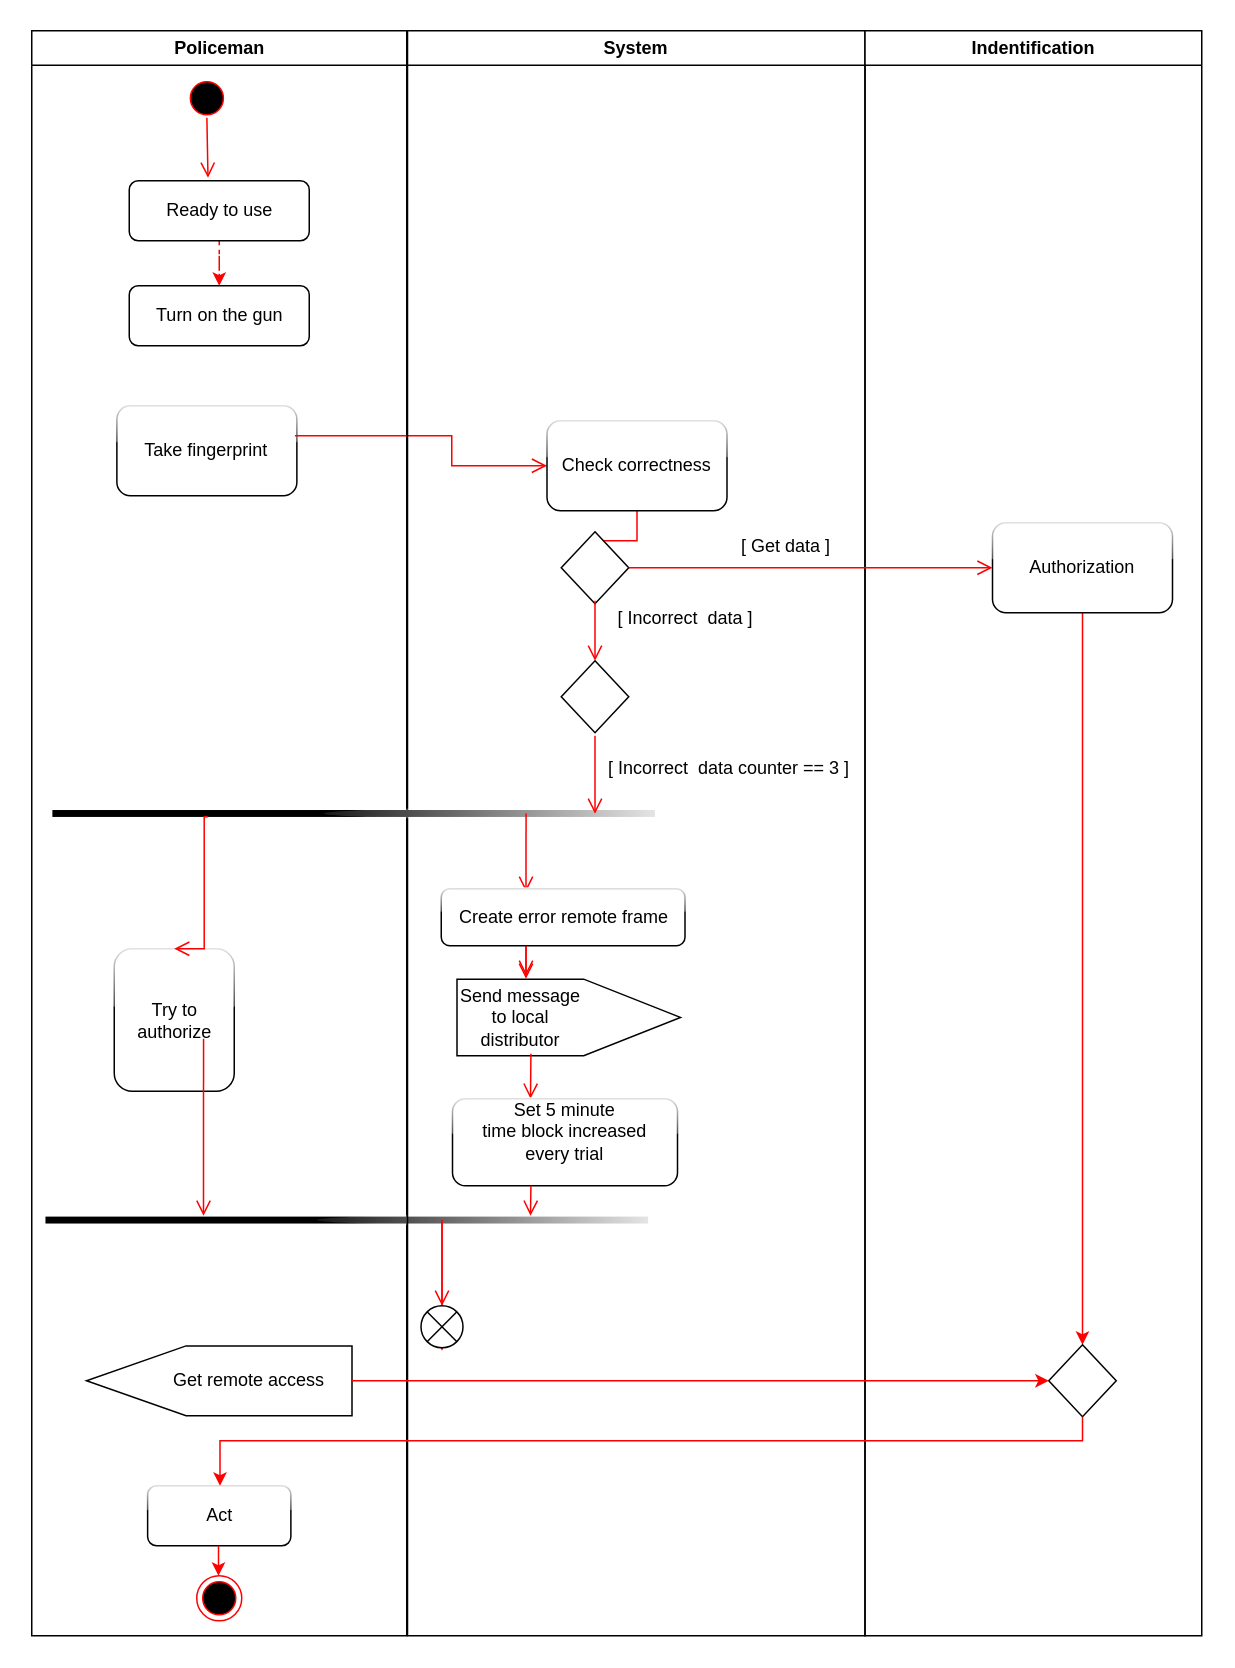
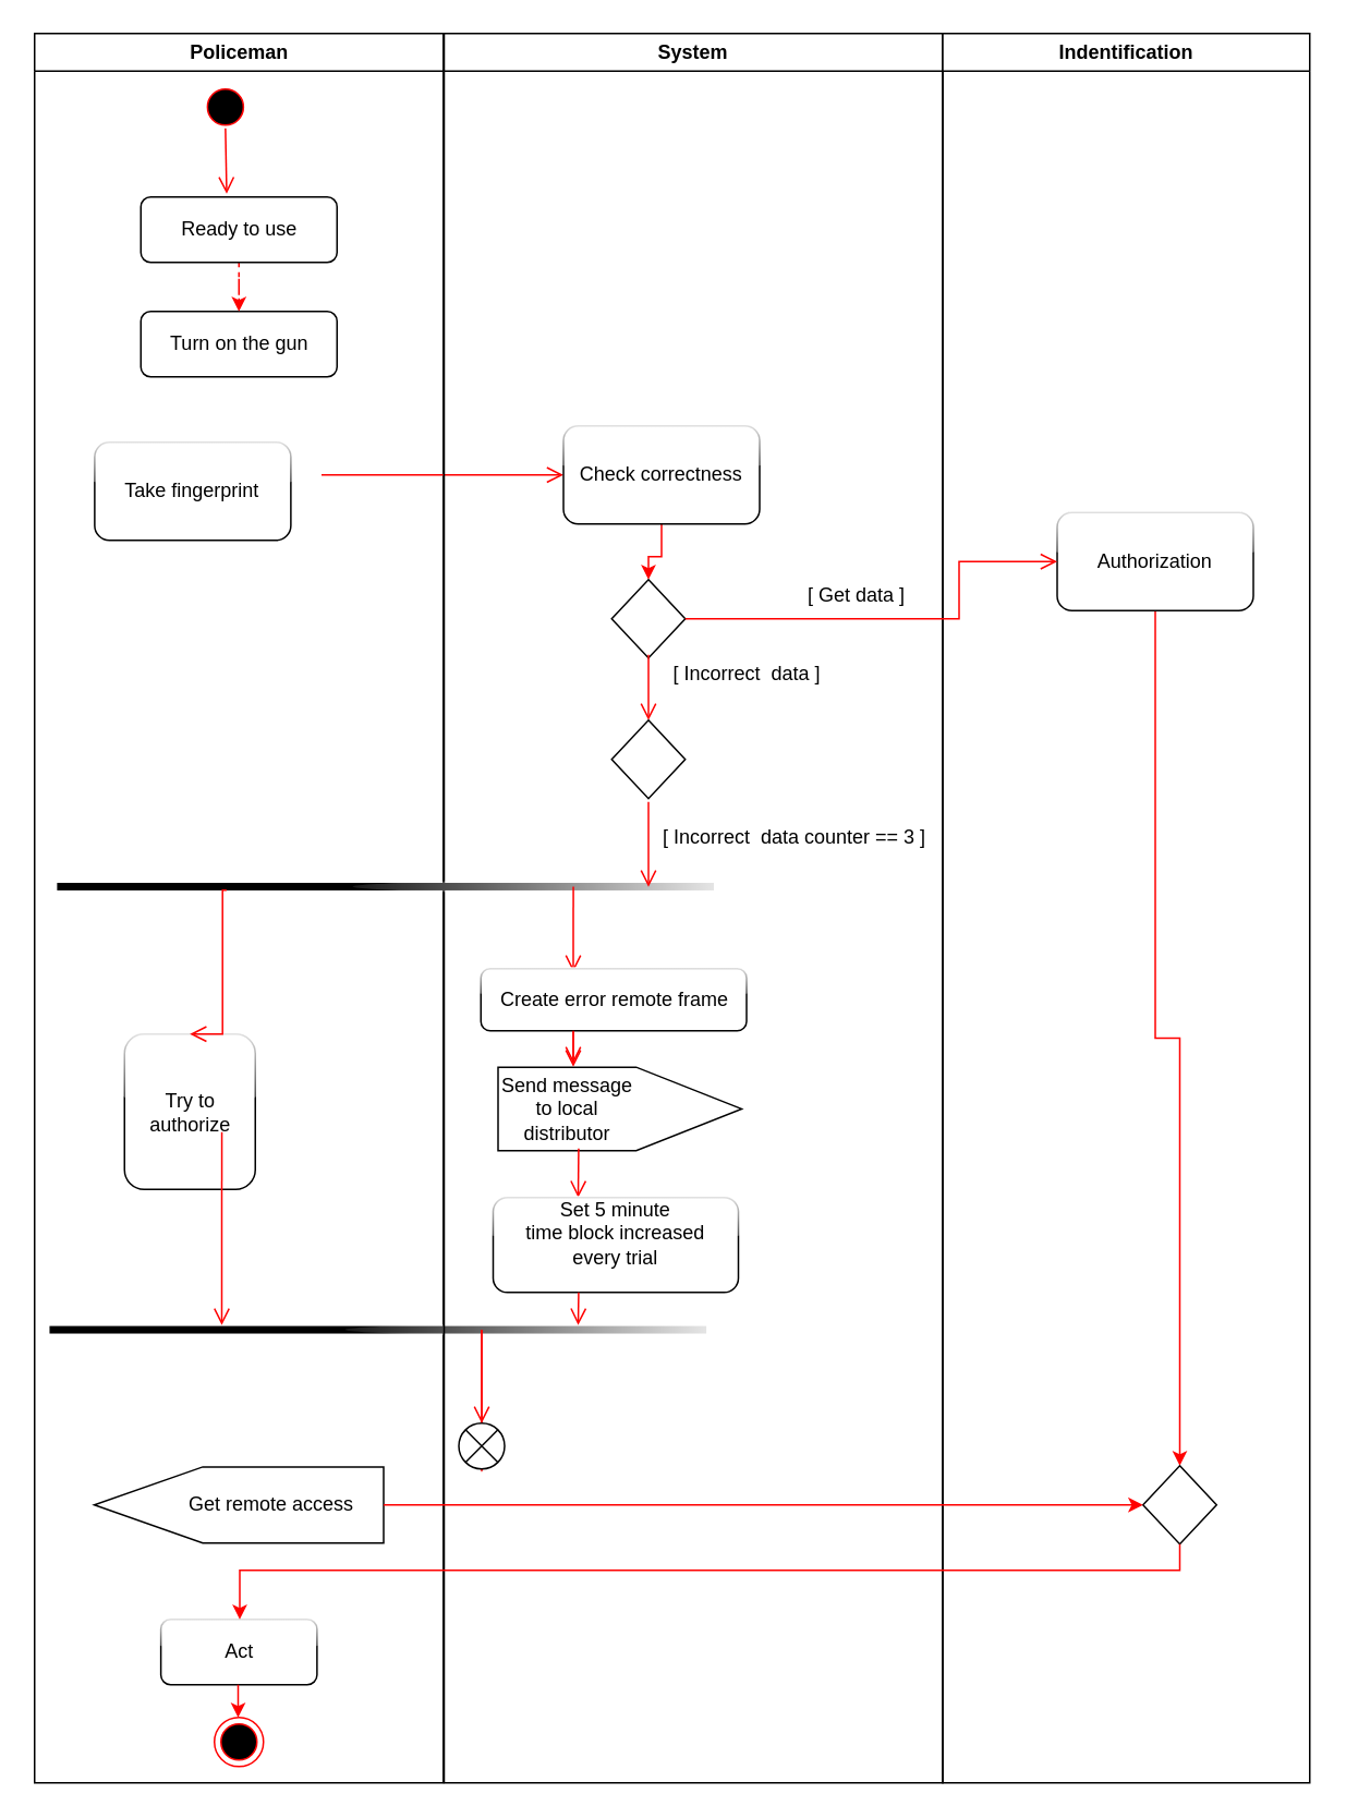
- <mxCell id="5" value="Take fingerprint" style="rounded=1;whiteSpace=wrap;html=1;glass=1;" parent="2" vertex="1"><mxGeometry x="56.75" y="250" width="120" height="60" as="geometry" /></mxCell>
+ <mxCell id="5" value="Take fingerprint" style="rounded=1;whiteSpace=wrap;html=1;glass=1;" parent="2" vertex="1"><mxGeometry x="36.75" y="250" width="120" height="60" as="geometry" /></mxCell>
- <mxCell id="19" value="Check correctness" style="rounded=1;whiteSpace=wrap;html=1;glass=1;" parent="17" vertex="1"><mxGeometry x="93" y="260" width="120" height="60" as="geometry" /></mxCell>
+ <mxCell id="19" value="Check correctness" style="rounded=1;whiteSpace=wrap;html=1;glass=1;" parent="17" vertex="1"><mxGeometry x="73" y="240" width="120" height="60" as="geometry" /></mxCell>
- <mxCell id="38" value="Authorization" style="rounded=1;whiteSpace=wrap;html=1;glass=1;" parent="36" vertex="1"><mxGeometry x="85" y="328" width="120" height="60" as="geometry" /></mxCell>
+ <mxCell id="38" value="Authorization" style="rounded=1;whiteSpace=wrap;html=1;glass=1;" parent="36" vertex="1"><mxGeometry x="70" y="293" width="120" height="60" as="geometry" /></mxCell>
